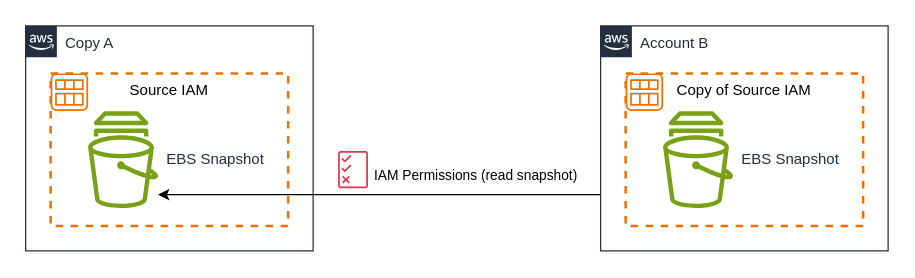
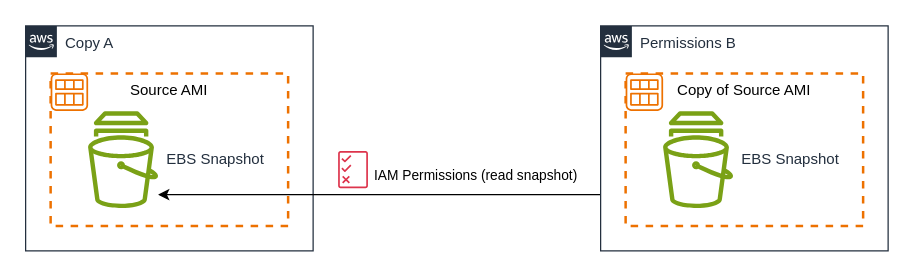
- <mxCell id="7" value="Account B" style="points=[[0,0],[0.25,0],[0.5,0],[0.75,0],[1,0],[1,0.25],[1,0.5],[1,0.75],[1,1],[0.75,1],[0.5,1],[0.25,1],[0,1],[0,0.75],[0,0.5],[0,0.25]];outlineConnect=0;gradientColor=none;html=1;whiteSpace=wrap;fontSize=12;fontStyle=0;container=1;pointerEvents=0;collapsible=0;recursiveResize=0;shape=mxgraph.aws4.group;grIcon=mxgraph.aws4.group_aws_cloud_alt;strokeColor=#232F3E;fillColor=none;verticalAlign=top;align=left;spacingLeft=30;fontColor=#232F3E;dashed=0;" vertex="1" parent="1"><mxGeometry x="480" y="20" width="230" height="180" as="geometry" /></mxCell>
+ <mxCell id="7" value="Permissions B" style="points=[[0,0],[0.25,0],[0.5,0],[0.75,0],[1,0],[1,0.25],[1,0.5],[1,0.75],[1,1],[0.75,1],[0.5,1],[0.25,1],[0,1],[0,0.75],[0,0.5],[0,0.25]];outlineConnect=0;gradientColor=none;html=1;whiteSpace=wrap;fontSize=12;fontStyle=0;container=1;pointerEvents=0;collapsible=0;recursiveResize=0;shape=mxgraph.aws4.group;grIcon=mxgraph.aws4.group_aws_cloud_alt;strokeColor=#232F3E;fillColor=none;verticalAlign=top;align=left;spacingLeft=30;fontColor=#232F3E;dashed=0;" vertex="1" parent="1"><mxGeometry x="480" y="20" width="230" height="180" as="geometry" /></mxCell>
- <mxCell id="3" value="Source IAM" style="rounded=0;whiteSpace=wrap;html=1;dashed=1;fillColor=none;verticalAlign=top;strokeColor=#ED7100;strokeWidth=2;" parent="2" vertex="1"><mxGeometry x="20" y="38" width="190" height="122" as="geometry" /></mxCell>
+ <mxCell id="3" value="Source AMI" style="rounded=0;whiteSpace=wrap;html=1;dashed=1;fillColor=none;verticalAlign=top;strokeColor=#ED7100;strokeWidth=2;" parent="2" vertex="1"><mxGeometry x="20" y="38" width="190" height="122" as="geometry" /></mxCell>
- <mxCell id="8" value="Copy of Source IAM" style="rounded=0;whiteSpace=wrap;html=1;dashed=1;fillColor=none;verticalAlign=top;strokeColor=#ED7100;strokeWidth=2;" vertex="1" parent="7"><mxGeometry x="20" y="38" width="190" height="122" as="geometry" /></mxCell>
+ <mxCell id="8" value="Copy of Source AMI" style="rounded=0;whiteSpace=wrap;html=1;dashed=1;fillColor=none;verticalAlign=top;strokeColor=#ED7100;strokeWidth=2;" vertex="1" parent="7"><mxGeometry x="20" y="38" width="190" height="122" as="geometry" /></mxCell>
